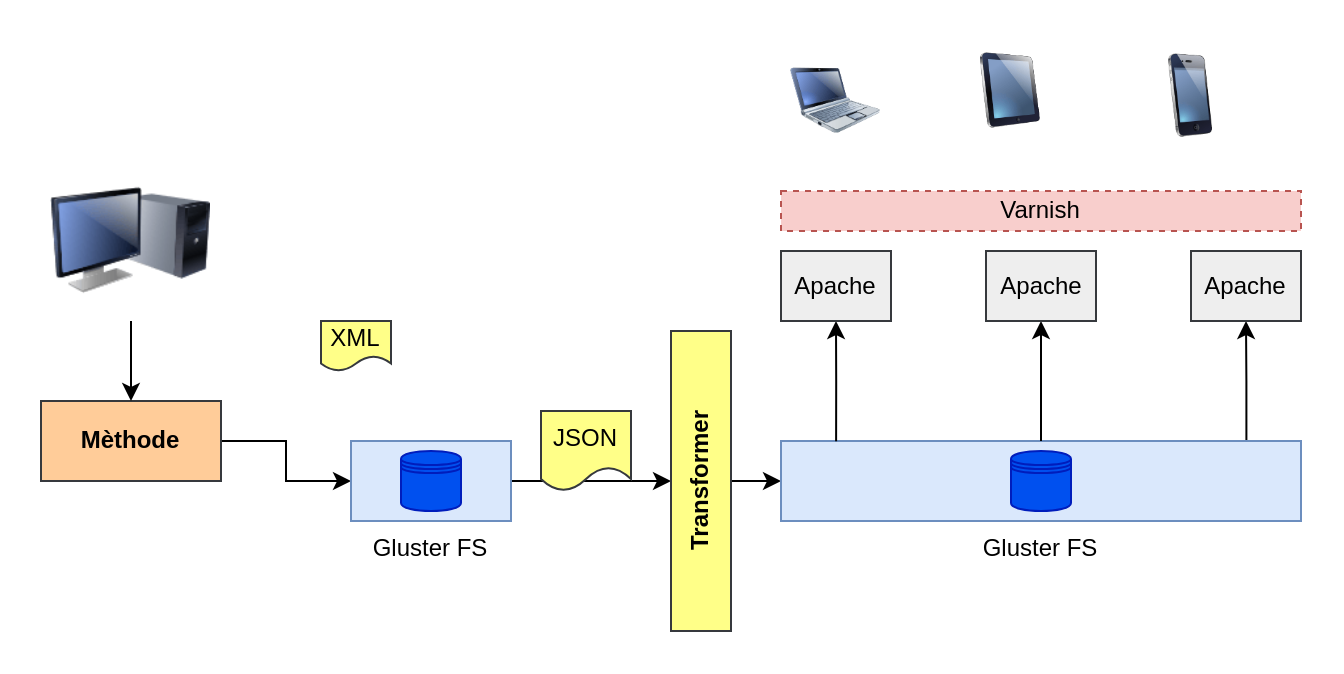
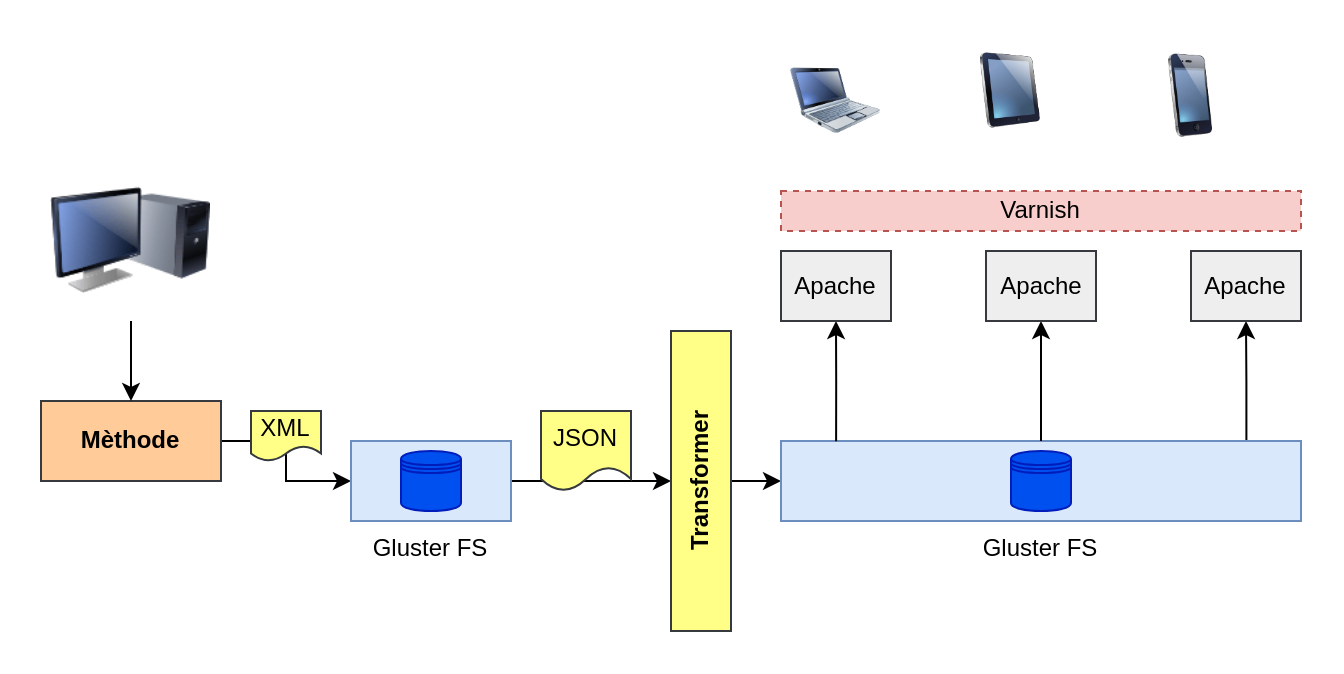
- <mxCell id="10" value="XML" style="shape=document;whiteSpace=wrap;html=1;boundedLbl=1;fillColor=#ffff88;strokeColor=#36393d;" parent="1" vertex="1"><mxGeometry x="160" y="160" width="35" height="25" as="geometry" /></mxCell>
+ <mxCell id="10" value="XML" style="shape=document;whiteSpace=wrap;html=1;boundedLbl=1;fillColor=#ffff88;strokeColor=#36393d;" parent="1" vertex="1"><mxGeometry x="125" y="205" width="35" height="25" as="geometry" /></mxCell>
